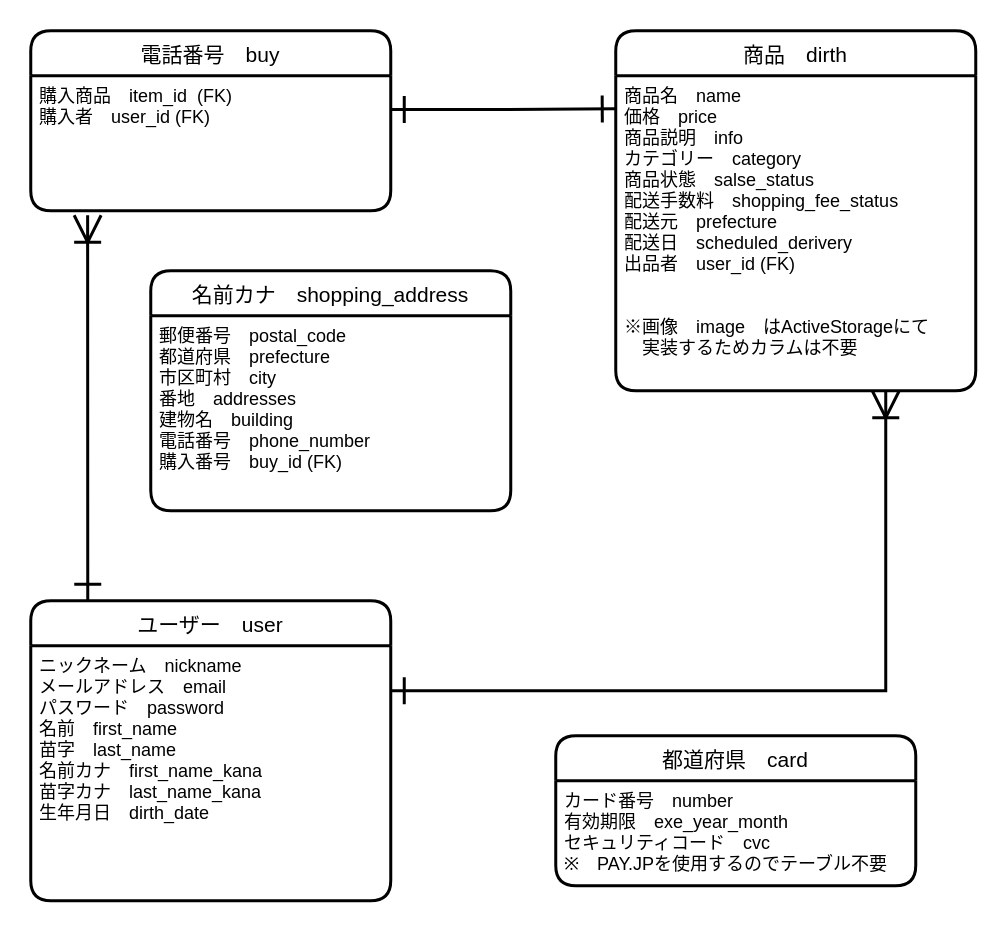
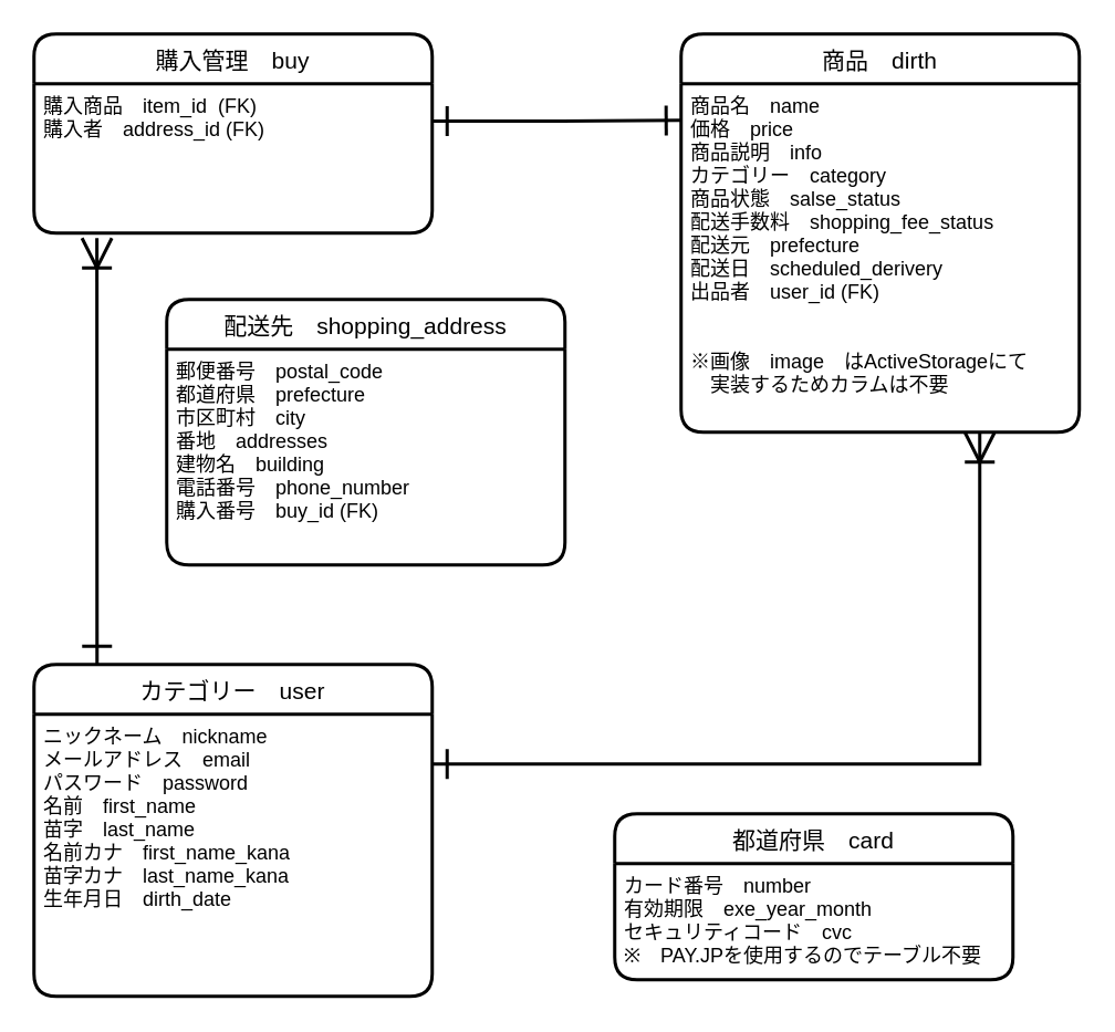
- <mxCell id="11" value="電話番号　buy" style="swimlane;childLayout=stackLayout;horizontal=1;startSize=30;horizontalStack=0;rounded=1;fontSize=14;fontStyle=0;strokeWidth=2;resizeParent=0;resizeLast=1;shadow=0;dashed=0;align=center;" vertex="1" parent="1"><mxGeometry x="20" y="20" width="240" height="120" as="geometry" /></mxCell>
+ <mxCell id="11" value="購入管理　buy" style="swimlane;childLayout=stackLayout;horizontal=1;startSize=30;horizontalStack=0;rounded=1;fontSize=14;fontStyle=0;strokeWidth=2;resizeParent=0;resizeLast=1;shadow=0;dashed=0;align=center;" vertex="1" parent="1"><mxGeometry x="20" y="20" width="240" height="120" as="geometry" /></mxCell>
- <mxCell id="12" value="購入商品　item_id  (FK)&#10;購入者　user_id (FK)&#10;" style="align=left;strokeColor=none;fillColor=none;spacingLeft=4;fontSize=12;verticalAlign=top;resizable=0;rotatable=0;part=1;" vertex="1" parent="11"><mxGeometry y="30" width="240" height="90" as="geometry" /></mxCell>
+ <mxCell id="12" value="購入商品　item_id  (FK)&#10;購入者　address_id (FK)&#10;" style="align=left;strokeColor=none;fillColor=none;spacingLeft=4;fontSize=12;verticalAlign=top;resizable=0;rotatable=0;part=1;" vertex="1" parent="11"><mxGeometry y="30" width="240" height="90" as="geometry" /></mxCell>
- <mxCell id="9" value="名前カナ　shopping_address" style="swimlane;childLayout=stackLayout;horizontal=1;startSize=30;horizontalStack=0;rounded=1;fontSize=14;fontStyle=0;strokeWidth=2;resizeParent=0;resizeLast=1;shadow=0;dashed=0;align=center;fillColor=none;" parent="1" vertex="1"><mxGeometry x="100" y="180" width="240" height="160" as="geometry" /></mxCell>
+ <mxCell id="9" value="配送先　shopping_address" style="swimlane;childLayout=stackLayout;horizontal=1;startSize=30;horizontalStack=0;rounded=1;fontSize=14;fontStyle=0;strokeWidth=2;resizeParent=0;resizeLast=1;shadow=0;dashed=0;align=center;fillColor=none;" parent="1" vertex="1"><mxGeometry x="100" y="180" width="240" height="160" as="geometry" /></mxCell>
- <mxCell id="3" value="ユーザー　user" style="swimlane;childLayout=stackLayout;horizontal=1;startSize=30;horizontalStack=0;rounded=1;fontSize=14;fontStyle=0;strokeWidth=2;resizeParent=0;resizeLast=1;shadow=0;dashed=0;align=center;" parent="1" vertex="1"><mxGeometry x="20" y="400" width="240" height="200" as="geometry" /></mxCell>
+ <mxCell id="3" value="カテゴリー　user" style="swimlane;childLayout=stackLayout;horizontal=1;startSize=30;horizontalStack=0;rounded=1;fontSize=14;fontStyle=0;strokeWidth=2;resizeParent=0;resizeLast=1;shadow=0;dashed=0;align=center;" parent="1" vertex="1"><mxGeometry x="20" y="400" width="240" height="200" as="geometry" /></mxCell>
